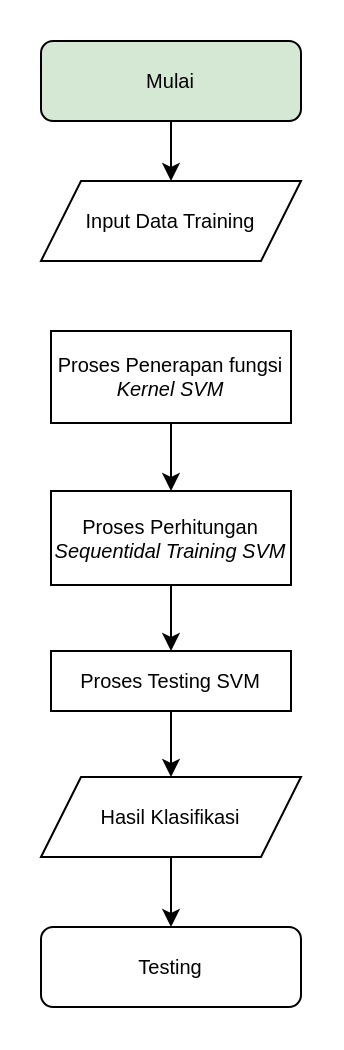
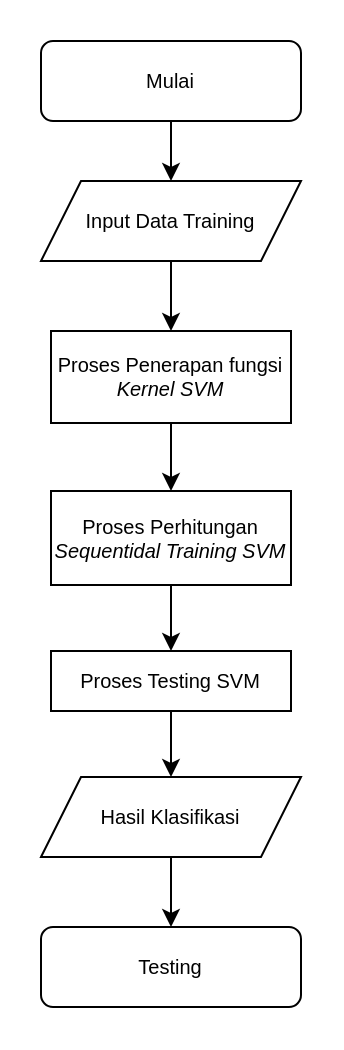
- <mxCell id="14" value="Mulai" style="rounded=1;whiteSpace=wrap;html=1;fontSize=10;glass=0;strokeWidth=1;shadow=0;fillColor=#d5e8d4;" parent="1" vertex="1"><mxGeometry x="20" y="20" width="130" height="40" as="geometry" /></mxCell>
+ <mxCell id="14" value="Mulai" style="rounded=1;whiteSpace=wrap;html=1;fontSize=10;glass=0;strokeWidth=1;shadow=0;" parent="1" vertex="1"><mxGeometry x="20" y="20" width="130" height="40" as="geometry" /></mxCell>
+ <mxCell id="3" value="" style="edgeStyle=orthogonalEdgeStyle;rounded=0;orthogonalLoop=1;jettySize=auto;html=1;" parent="1" source="4" target="8" edge="1"><mxGeometry relative="1" as="geometry" /></mxCell>
